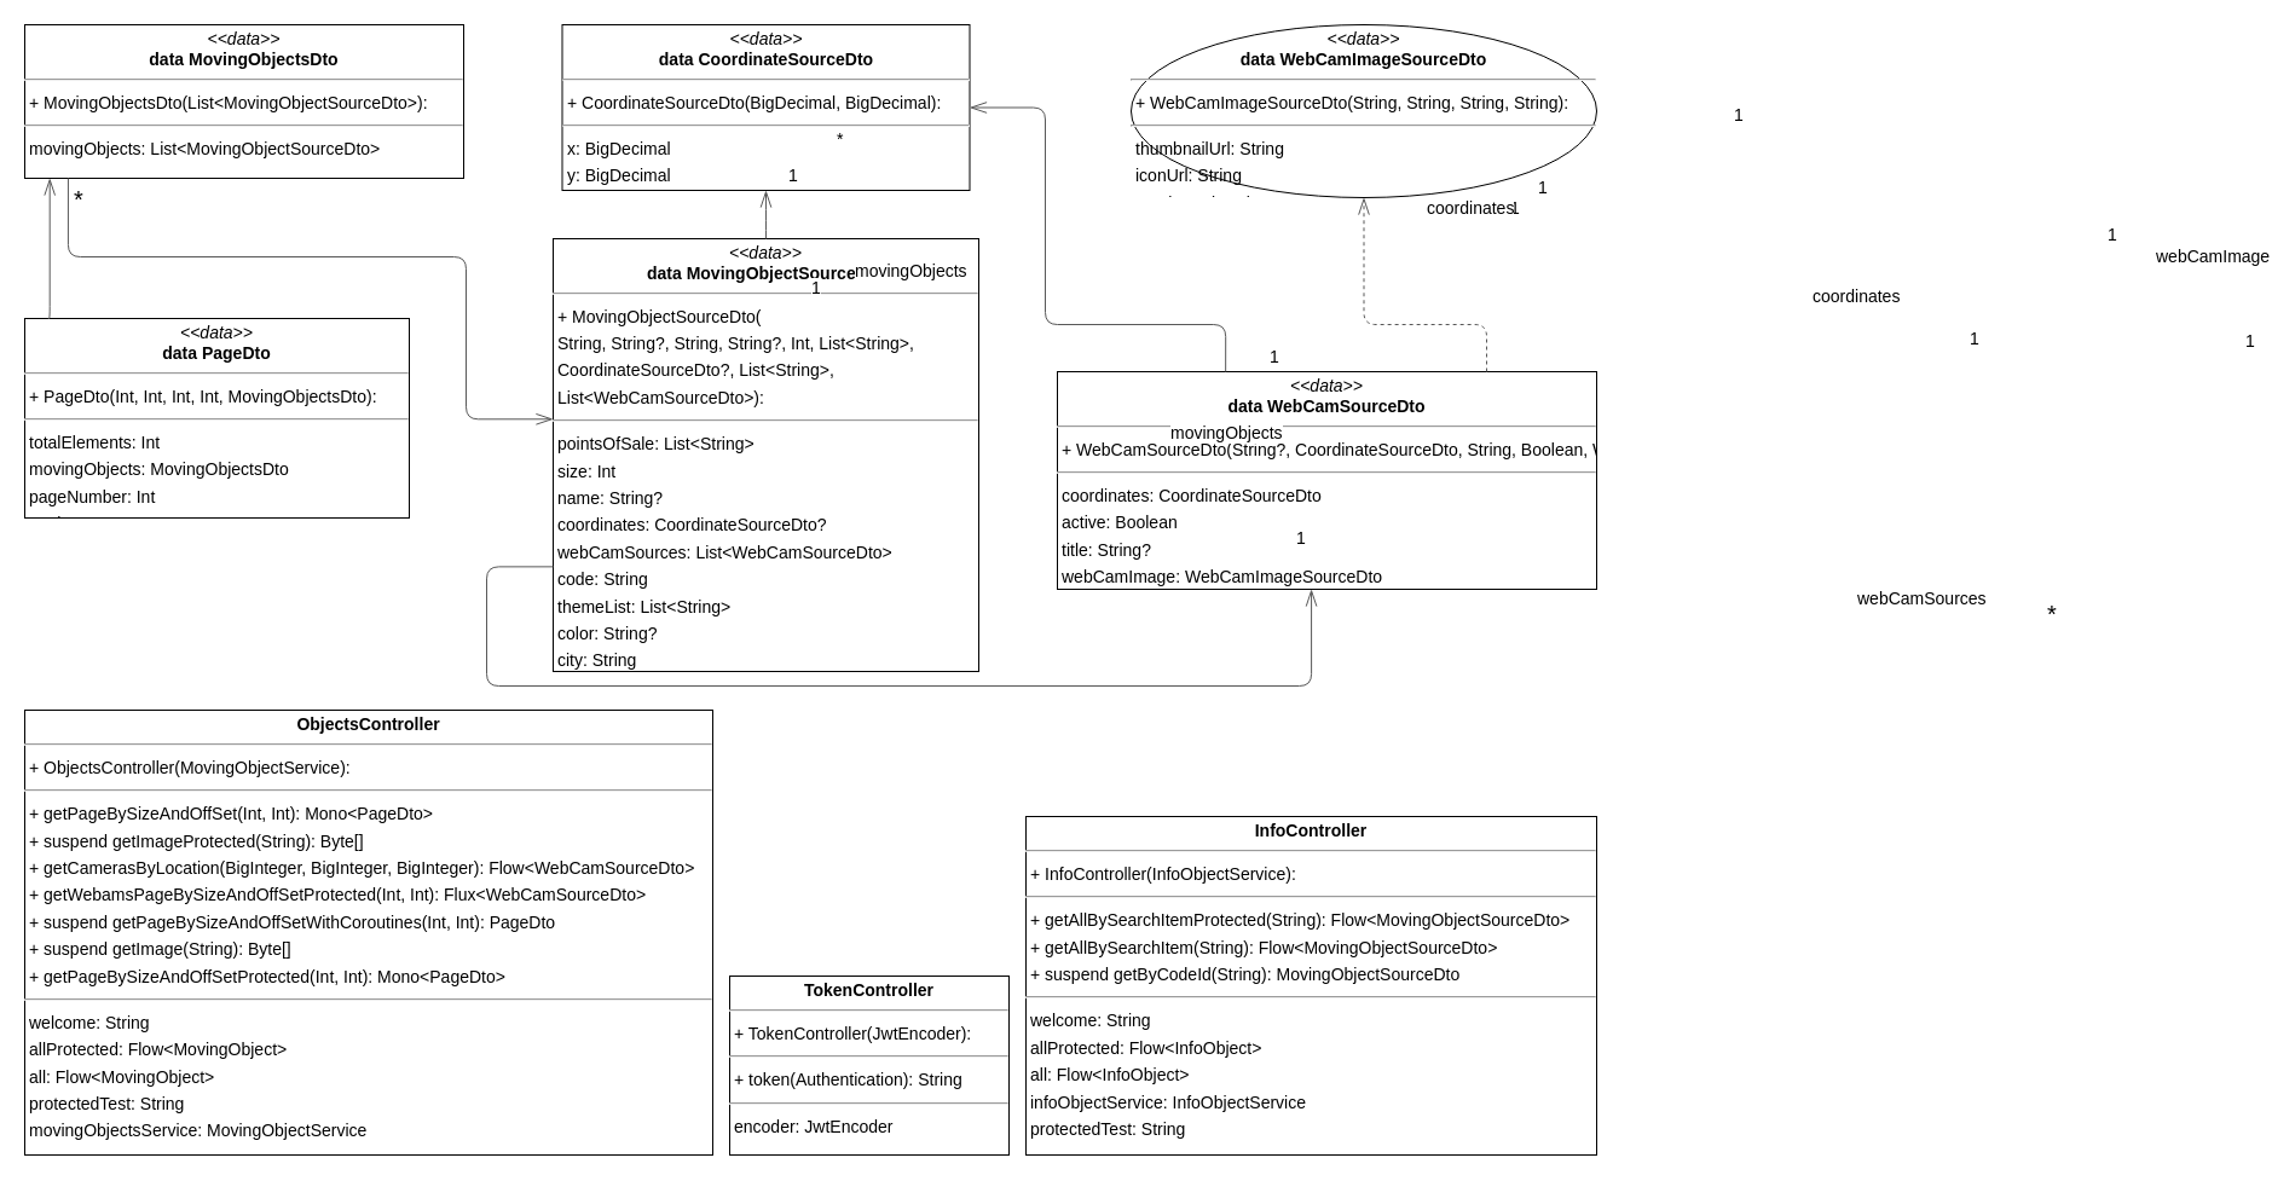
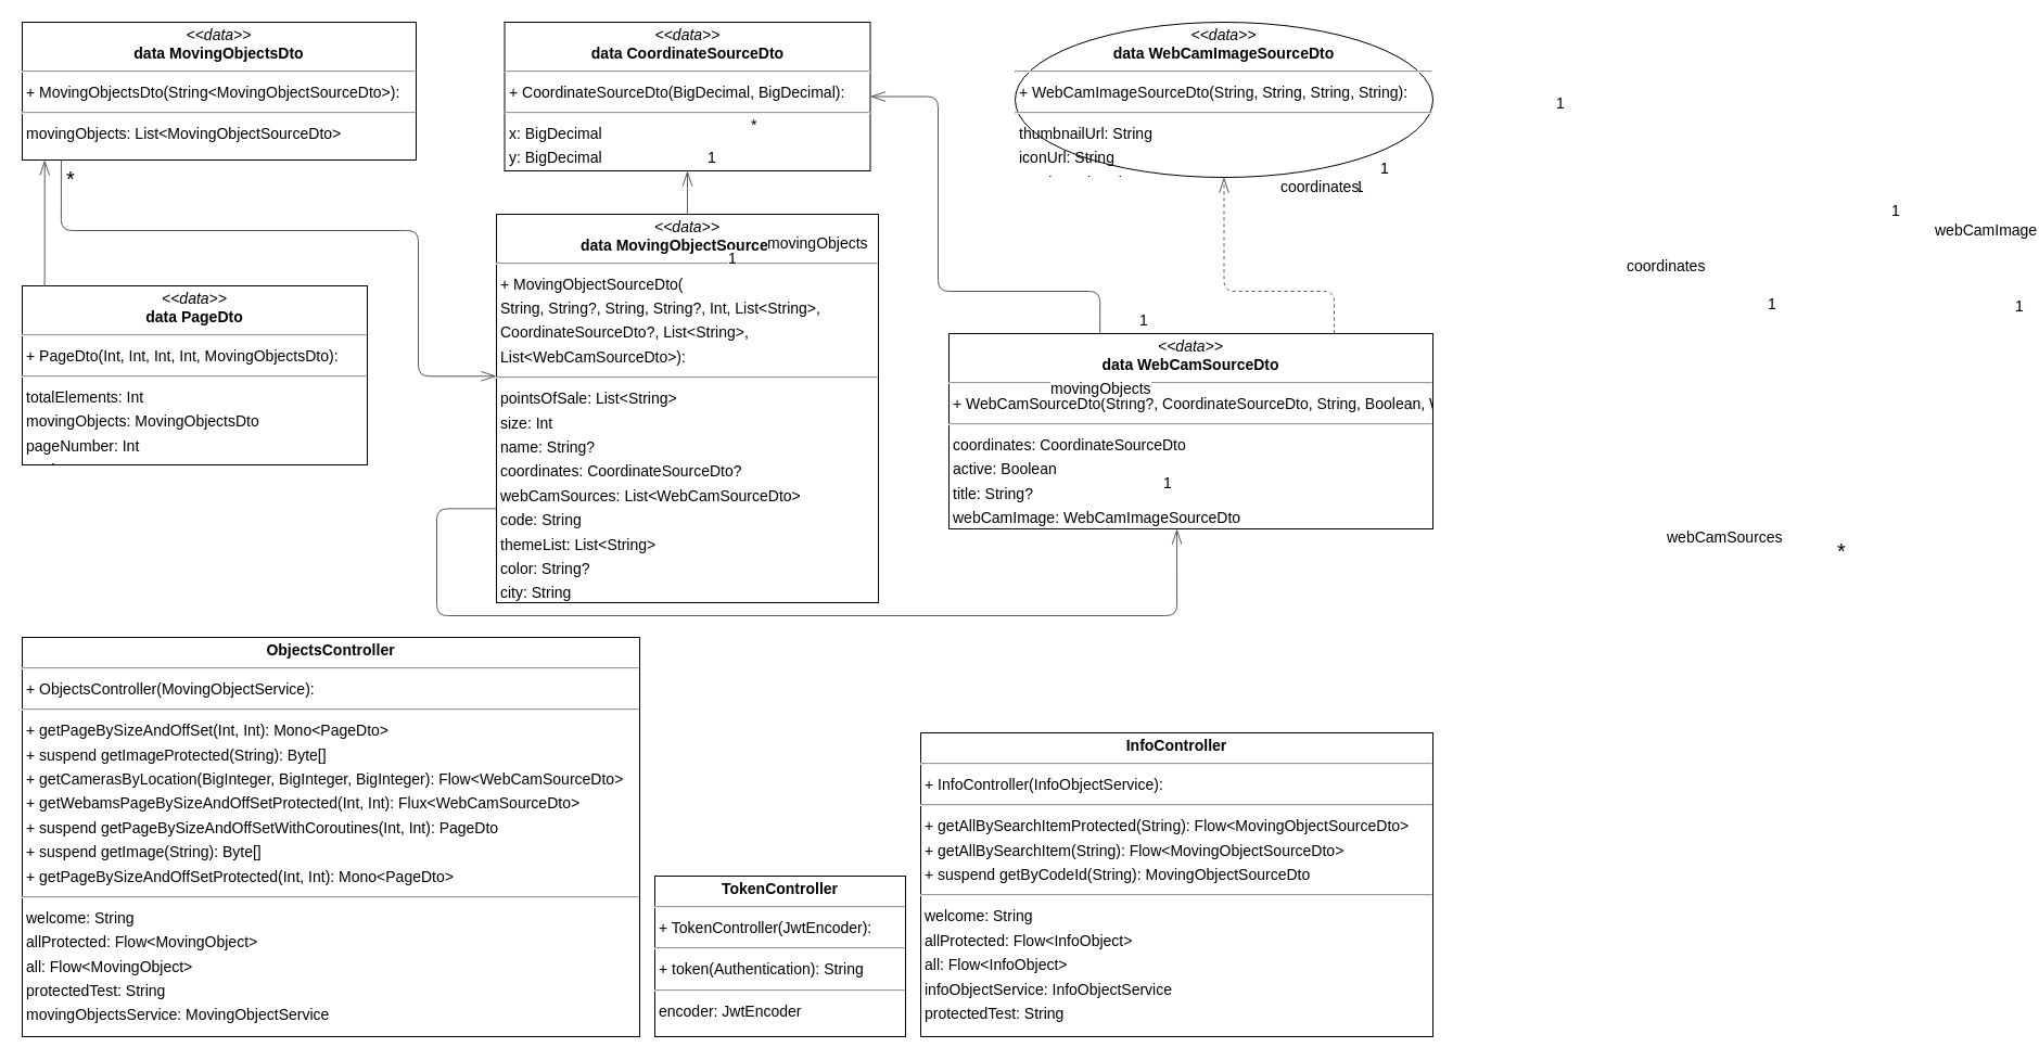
- <mxCell id="7" value="&lt;p style=&quot;margin: 4px 0px 0px; text-align: center; font-size: 14px;&quot;&gt;&lt;i style=&quot;font-size: 14px;&quot;&gt;&amp;lt;&amp;lt;data&amp;gt;&amp;gt;&lt;/i&gt;&lt;br style=&quot;font-size: 14px;&quot;&gt;&lt;b style=&quot;font-size: 14px;&quot;&gt;data  MovingObjectsDto&lt;/b&gt;&lt;/p&gt;&lt;hr style=&quot;font-size: 14px;&quot;&gt;&lt;p style=&quot;margin: 0px 0px 0px 4px; line-height: 1.6; font-size: 14px;&quot;&gt;+ MovingObjectsDto(List&amp;lt;MovingObjectSourceDto&amp;gt;): &lt;/p&gt;&lt;hr style=&quot;font-size: 14px;&quot;&gt;&lt;p style=&quot;margin: 0px 0px 0px 4px; line-height: 1.6; font-size: 14px;&quot;&gt; movingObjects: List&amp;lt;MovingObjectSourceDto&amp;gt;&lt;/p&gt;" style="verticalAlign=top;align=left;overflow=fill;fontSize=14;fontFamily=Helvetica;html=1;rounded=0;shadow=0;comic=0;labelBackgroundColor=none;strokeWidth=1;" parent="1" vertex="1"><mxGeometry x="20" y="20" width="363" height="127" as="geometry" /></mxCell>
+ <mxCell id="7" value="&lt;p style=&quot;margin: 4px 0px 0px; text-align: center; font-size: 14px;&quot;&gt;&lt;i style=&quot;font-size: 14px;&quot;&gt;&amp;lt;&amp;lt;data&amp;gt;&amp;gt;&lt;/i&gt;&lt;br style=&quot;font-size: 14px;&quot;&gt;&lt;b style=&quot;font-size: 14px;&quot;&gt;data  MovingObjectsDto&lt;/b&gt;&lt;/p&gt;&lt;hr style=&quot;font-size: 14px;&quot;&gt;&lt;p style=&quot;margin: 0px 0px 0px 4px; line-height: 1.6; font-size: 14px;&quot;&gt;+ MovingObjectsDto(String&amp;lt;MovingObjectSourceDto&amp;gt;): &lt;/p&gt;&lt;hr style=&quot;font-size: 14px;&quot;&gt;&lt;p style=&quot;margin: 0px 0px 0px 4px; line-height: 1.6; font-size: 14px;&quot;&gt; movingObjects: List&amp;lt;MovingObjectSourceDto&amp;gt;&lt;/p&gt;" style="verticalAlign=top;align=left;overflow=fill;fontSize=14;fontFamily=Helvetica;html=1;rounded=0;shadow=0;comic=0;labelBackgroundColor=none;strokeWidth=1;" parent="1" vertex="1"><mxGeometry x="20" y="20" width="363" height="127" as="geometry" /></mxCell>
